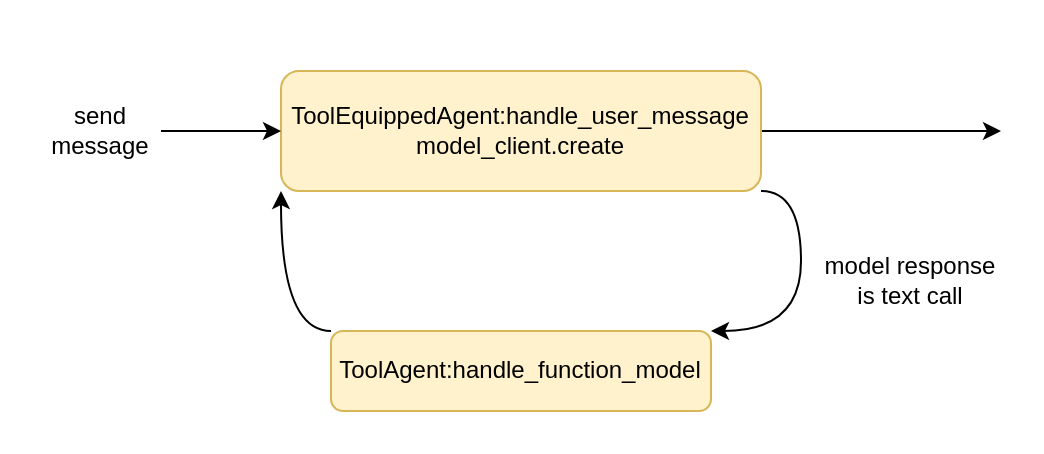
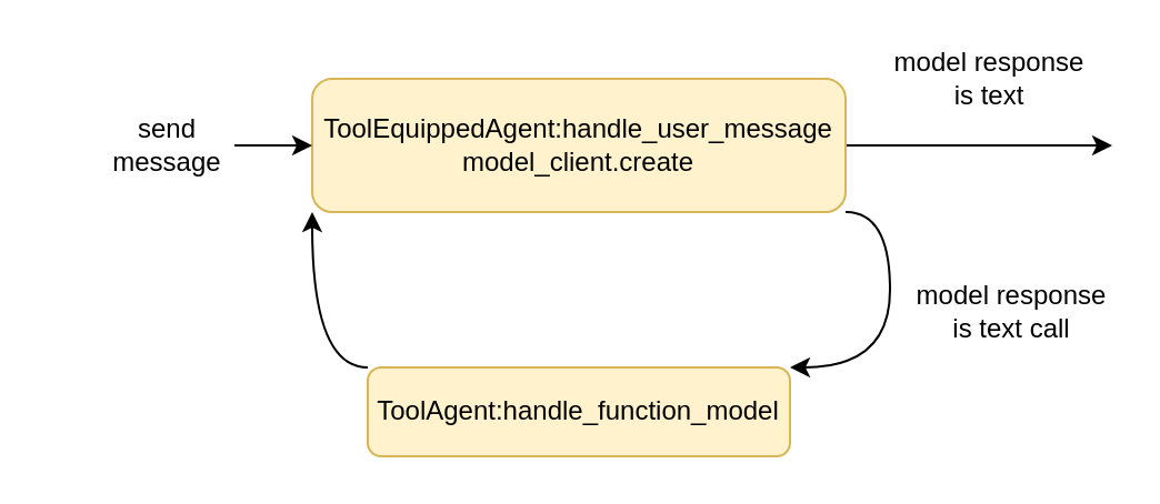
+ <mxCell id="10" value="model response is text" style="text;html=1;align=center;verticalAlign=middle;whiteSpace=wrap;rounded=0;" vertex="1" parent="1"><mxGeometry x="400" y="20" width="90" height="30" as="geometry" /></mxCell>
- <mxCell id="8" value="send message" style="text;html=1;align=center;verticalAlign=middle;whiteSpace=wrap;rounded=0;" vertex="1" parent="1"><mxGeometry x="20" y="50" width="60" height="30" as="geometry" /></mxCell>
+ <mxCell id="8" value="send message" style="text;html=1;align=center;verticalAlign=middle;whiteSpace=wrap;rounded=0;" vertex="1" parent="1"><mxGeometry x="45" y="50" width="60" height="30" as="geometry" /></mxCell>
